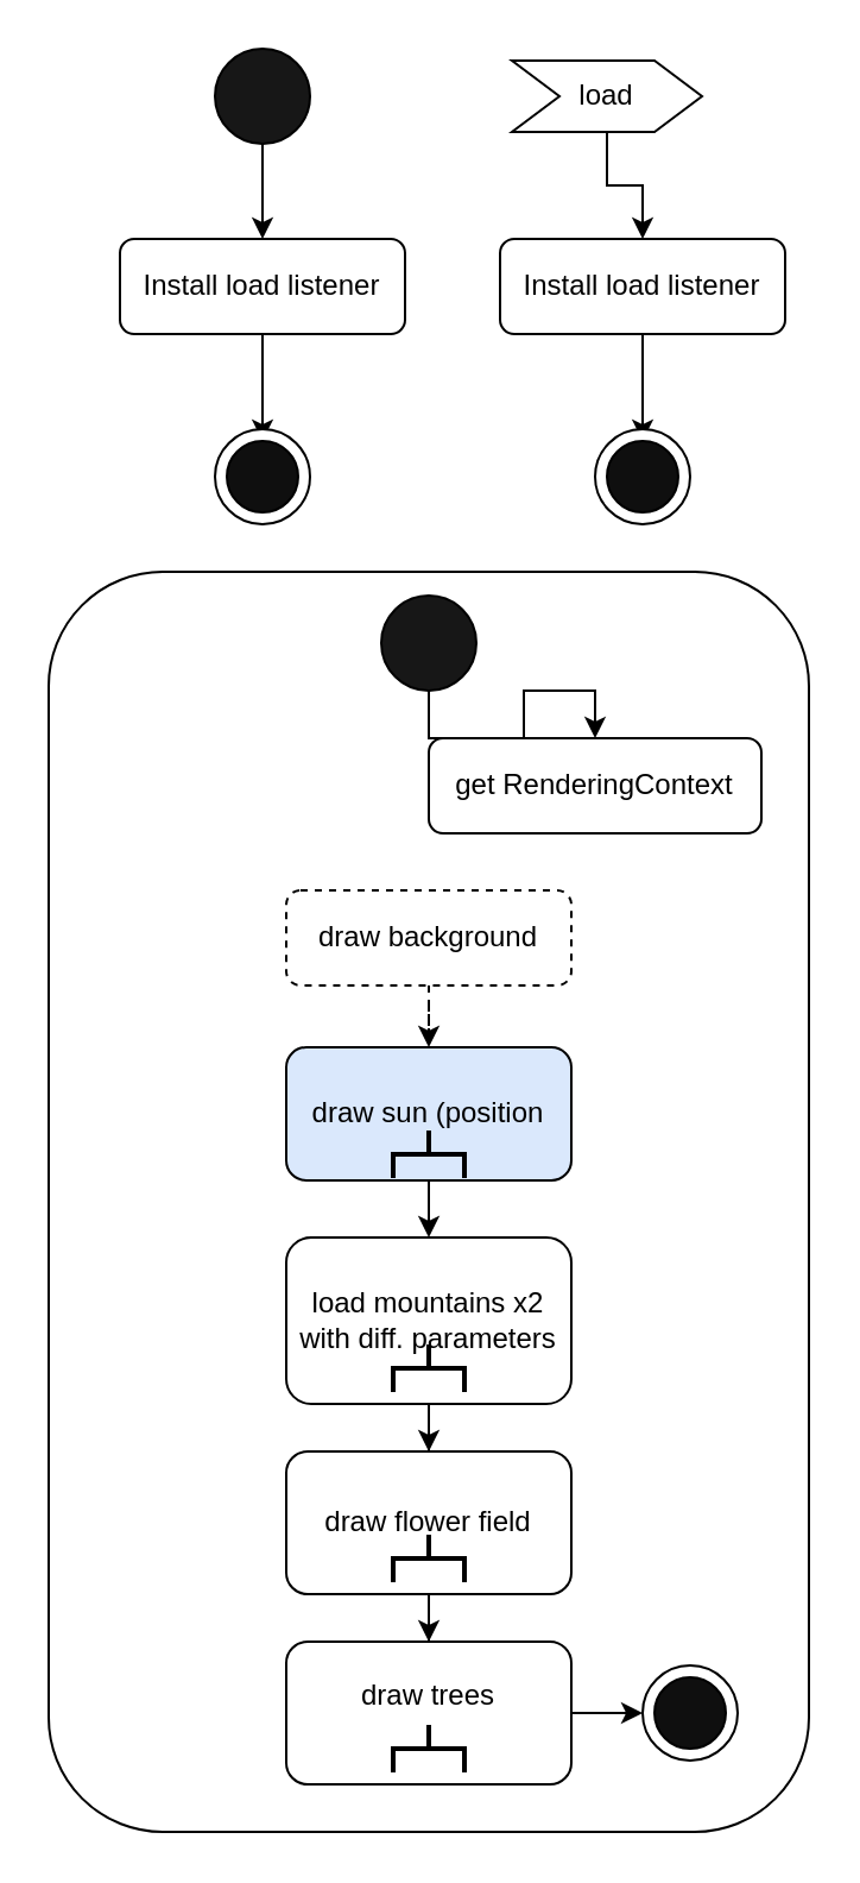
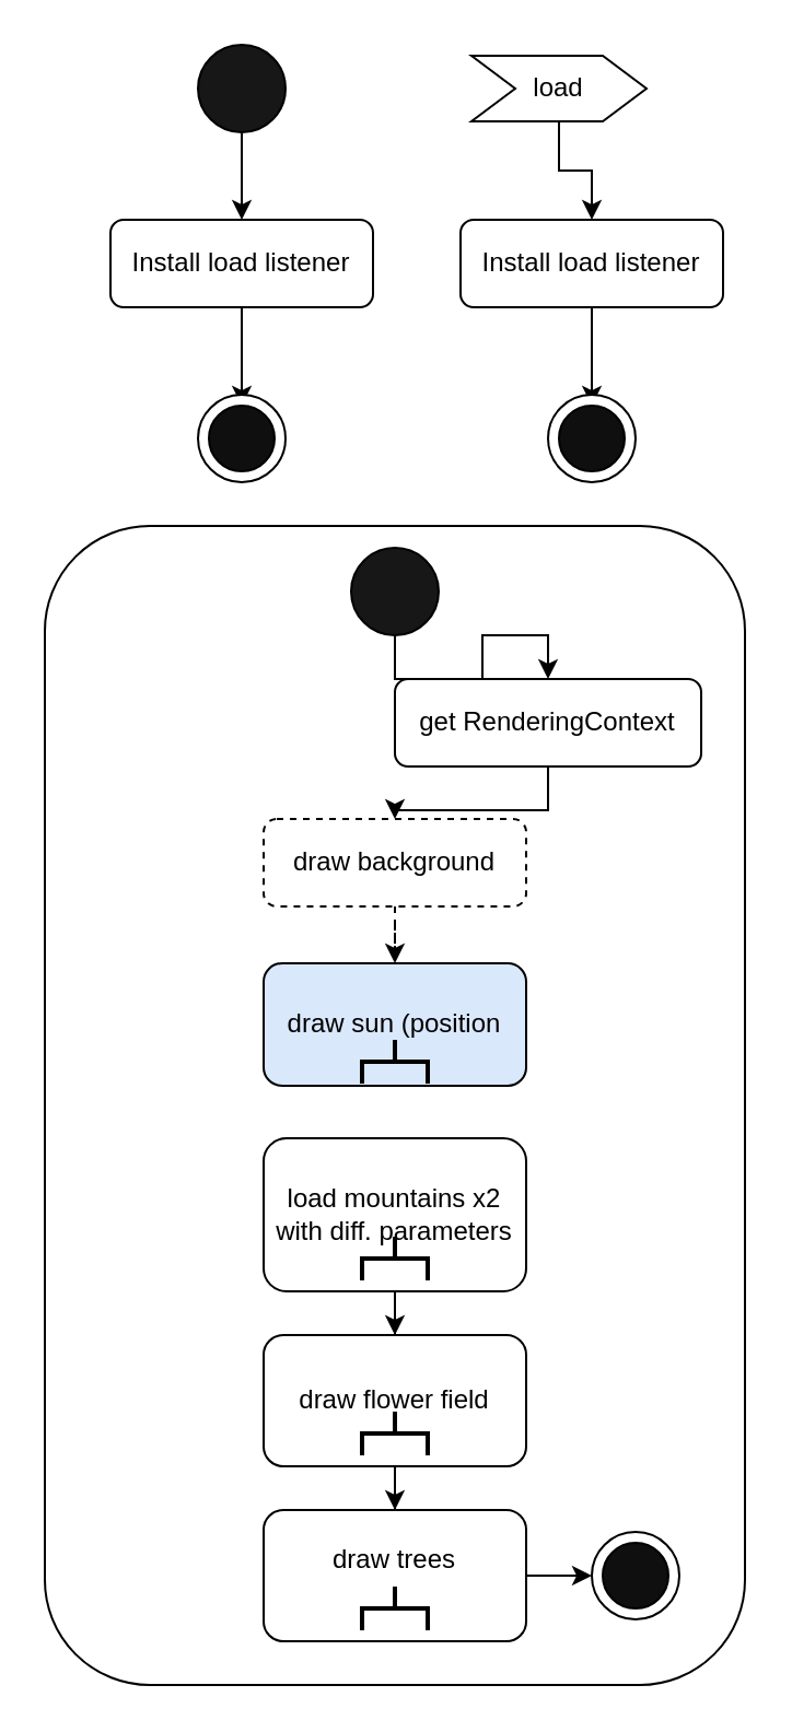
+ <mxCell id="17" value="" style="edgeStyle=orthogonalEdgeStyle;rounded=0;orthogonalLoop=1;jettySize=auto;html=1;" edge="1" parent="1" source="18" target="20"><mxGeometry relative="1" as="geometry" /></mxCell>
- <mxCell id="21" value="" style="edgeStyle=orthogonalEdgeStyle;rounded=0;orthogonalLoop=1;jettySize=auto;html=1;" edge="1" parent="1" source="22" target="25"><mxGeometry relative="1" as="geometry" /></mxCell>
